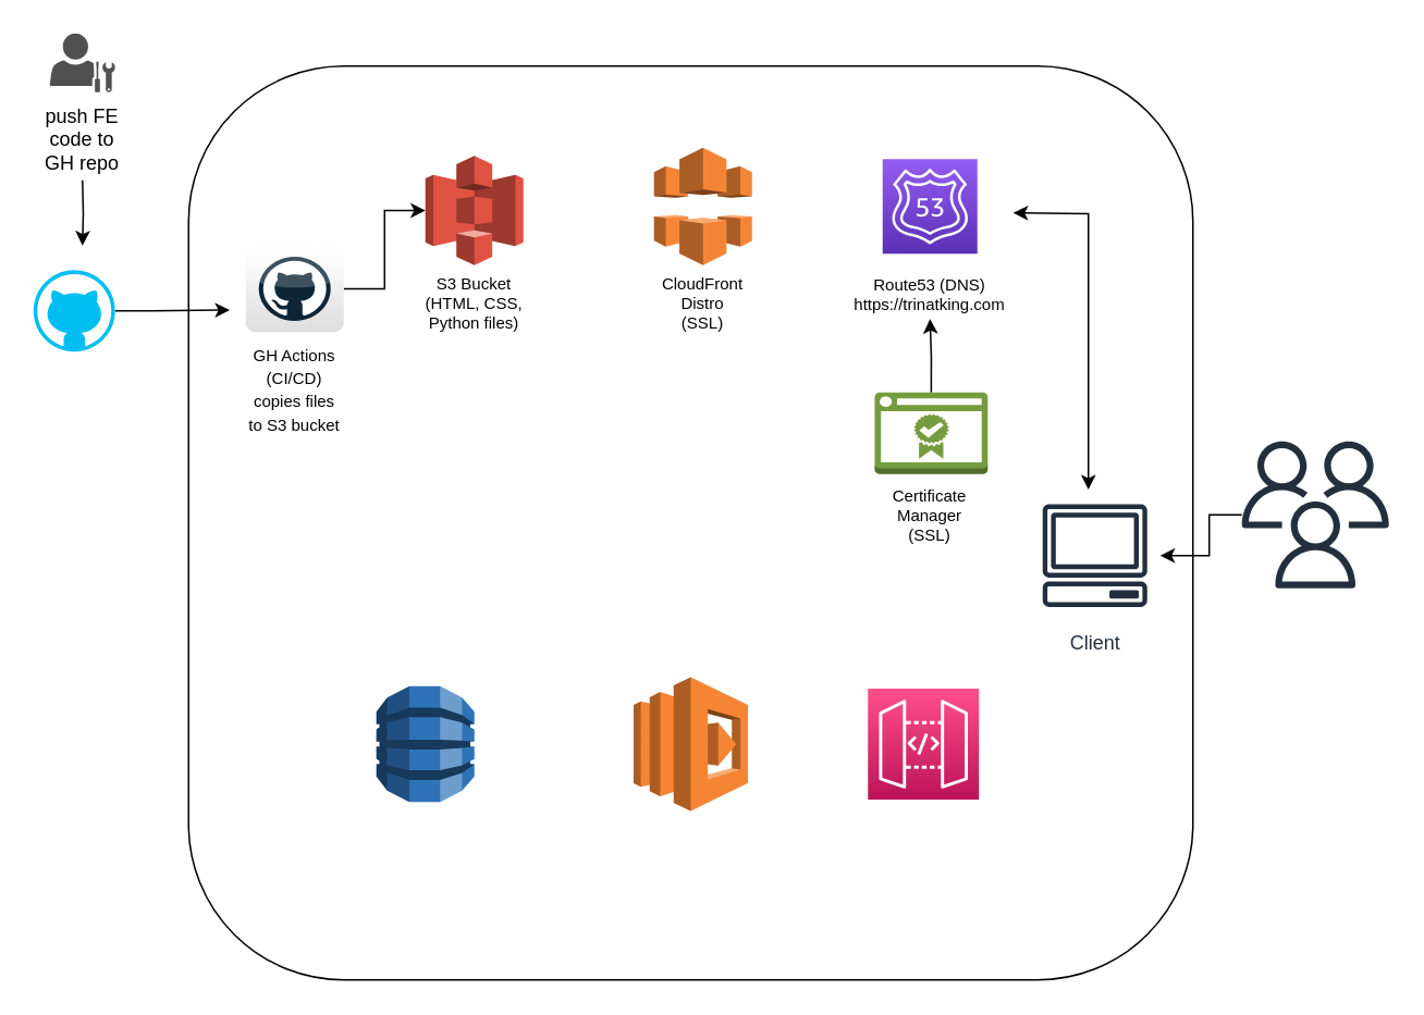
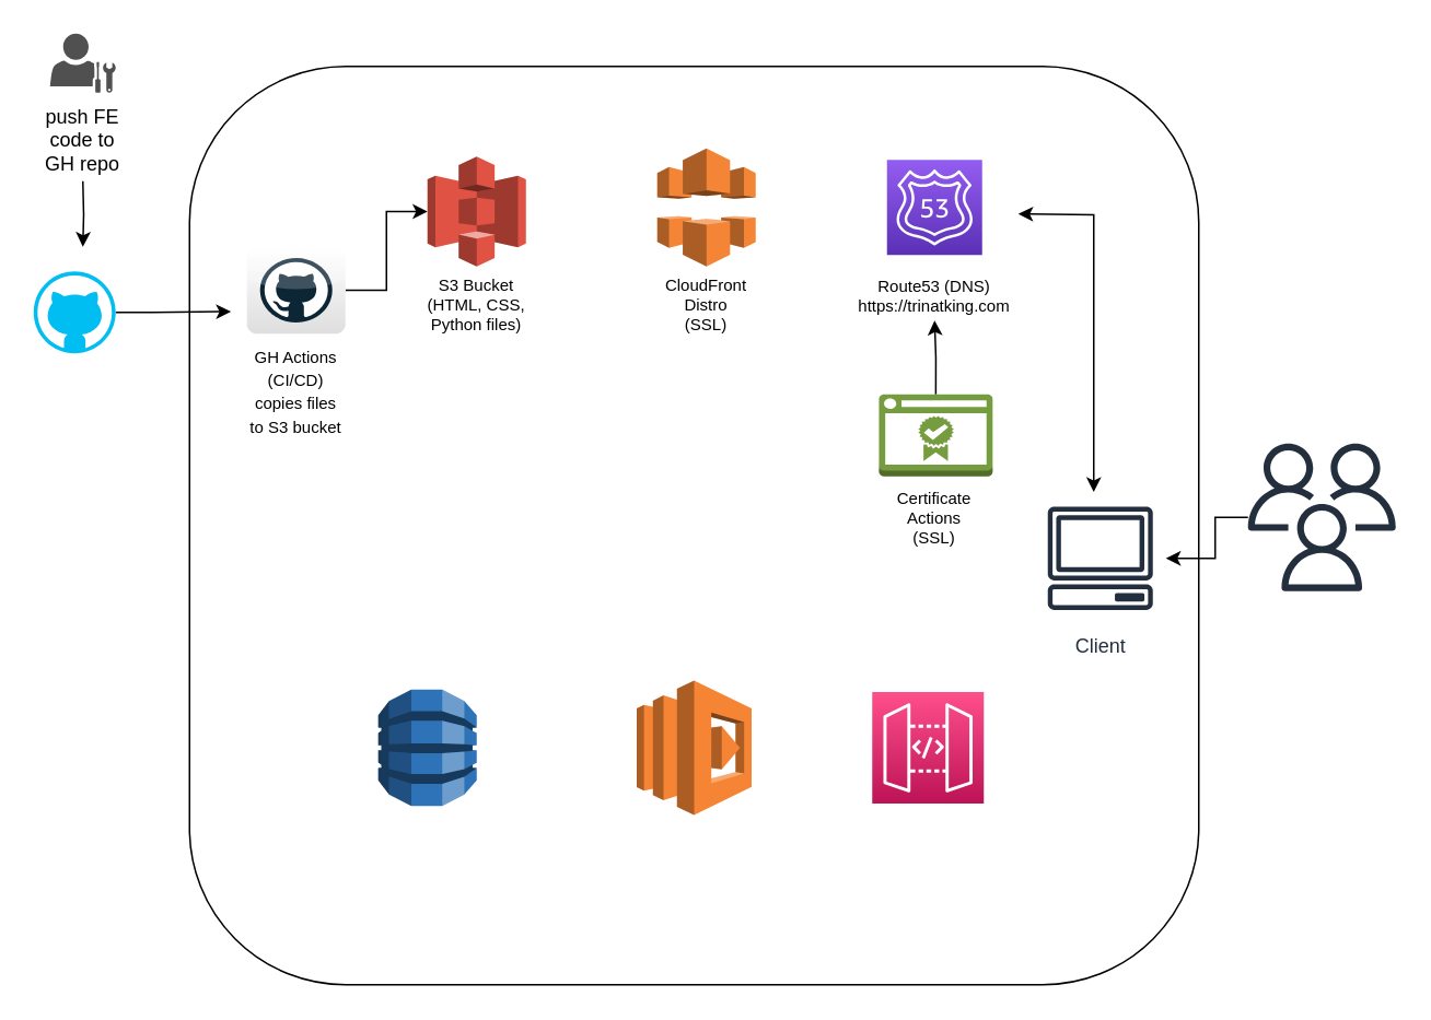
- <mxCell id="26" value="Certificate Manager (SSL)" style="text;strokeColor=none;align=center;fillColor=none;html=1;verticalAlign=middle;whiteSpace=wrap;rounded=0;fontSize=10;" vertex="1" parent="1"><mxGeometry x="539" y="300" width="60" height="30" as="geometry" /></mxCell>
+ <mxCell id="26" value="Certificate Actions (SSL)" style="text;strokeColor=none;align=center;fillColor=none;html=1;verticalAlign=middle;whiteSpace=wrap;rounded=0;fontSize=10;" vertex="1" parent="1"><mxGeometry x="539" y="300" width="60" height="30" as="geometry" /></mxCell>
